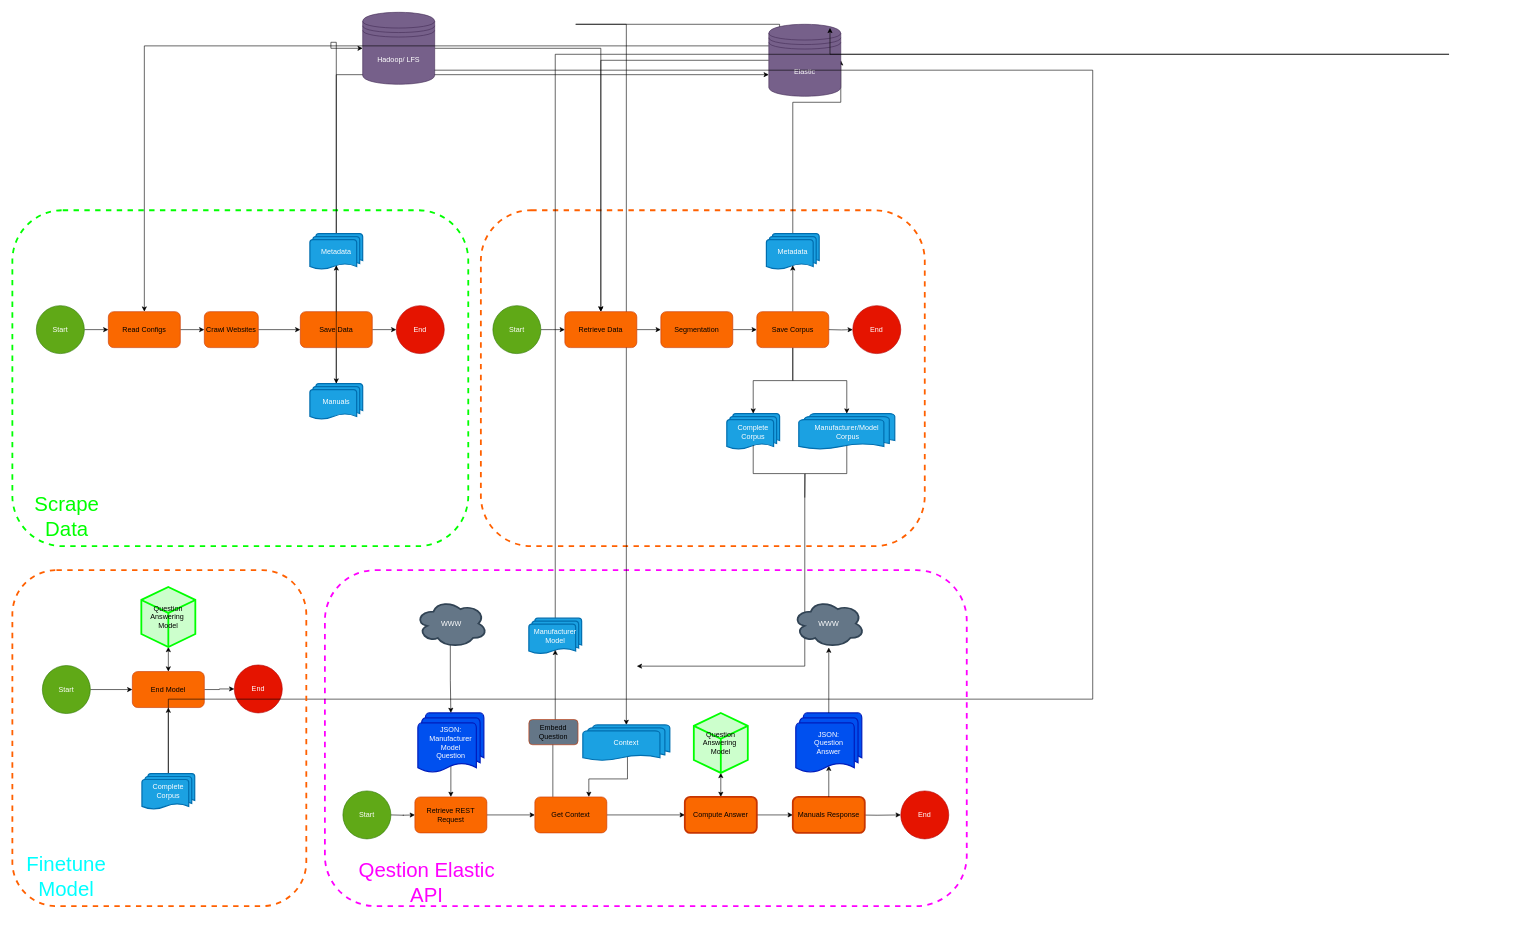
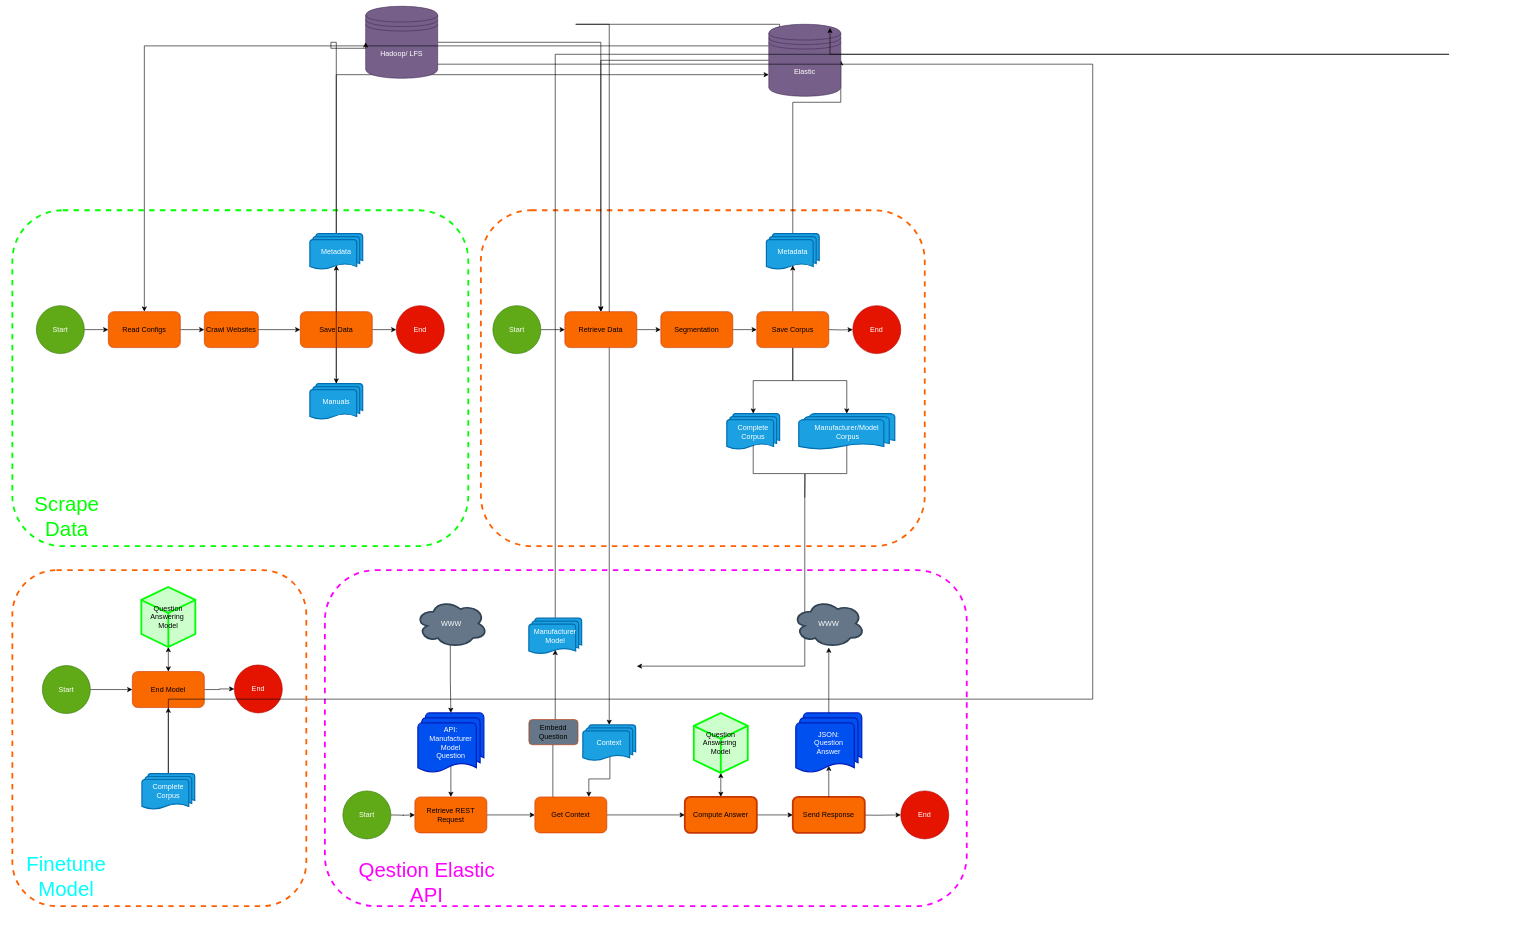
- <mxCell id="20" value="Hadoop/ LFS" style="shape=datastore;whiteSpace=wrap;html=1;fillColor=#76608a;strokeColor=#432D57;fontColor=#ffffff;" parent="1" vertex="1"><mxGeometry x="604" y="20" width="120" height="120" as="geometry" /></mxCell>
+ <mxCell id="20" value="Hadoop/ LFS" style="shape=datastore;whiteSpace=wrap;html=1;fillColor=#76608a;strokeColor=#432D57;fontColor=#ffffff;" parent="1" vertex="1"><mxGeometry x="609" y="10" width="120" height="120" as="geometry" /></mxCell>
- <mxCell id="57" value="JSON:&lt;br&gt;Manufacturer&lt;br&gt;Model&lt;br&gt;Question" style="strokeWidth=2;html=1;shape=mxgraph.flowchart.multi-document;whiteSpace=wrap;fillColor=#0050ef;strokeColor=#001DBC;fontColor=#ffffff;" parent="1" vertex="1"><mxGeometry x="696" y="1188" width="110" height="100" as="geometry" /></mxCell>
+ <mxCell id="57" value="API:&lt;br&gt;Manufacturer&lt;br&gt;Model&lt;br&gt;Question" style="strokeWidth=2;html=1;shape=mxgraph.flowchart.multi-document;whiteSpace=wrap;fillColor=#0050ef;strokeColor=#001DBC;fontColor=#ffffff;" parent="1" vertex="1"><mxGeometry x="696" y="1188" width="110" height="100" as="geometry" /></mxCell>
- <mxCell id="58" value="Context" style="strokeWidth=2;html=1;shape=mxgraph.flowchart.multi-document;whiteSpace=wrap;fillColor=#1ba1e2;strokeColor=#006EAF;fontColor=#ffffff;" parent="1" vertex="1"><mxGeometry x="971" y="1208" width="145" height="60" as="geometry" /></mxCell>
+ <mxCell id="58" value="Context" style="strokeWidth=2;html=1;shape=mxgraph.flowchart.multi-document;whiteSpace=wrap;fillColor=#1ba1e2;strokeColor=#006EAF;fontColor=#ffffff;" parent="1" vertex="1"><mxGeometry x="971" y="1208" width="88" height="60" as="geometry" /></mxCell>
- <mxCell id="63" value="Manuals Response" style="rounded=1;whiteSpace=wrap;html=1;strokeColor=#C73500;strokeWidth=3;fillColor=#fa6800;fontColor=#000000;" parent="1" vertex="1"><mxGeometry x="1321" y="1328" width="120" height="60" as="geometry" /></mxCell>
+ <mxCell id="63" value="Send Response" style="rounded=1;whiteSpace=wrap;html=1;strokeColor=#C73500;strokeWidth=3;fillColor=#fa6800;fontColor=#000000;" parent="1" vertex="1"><mxGeometry x="1321" y="1328" width="120" height="60" as="geometry" /></mxCell>
